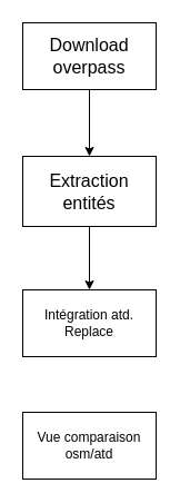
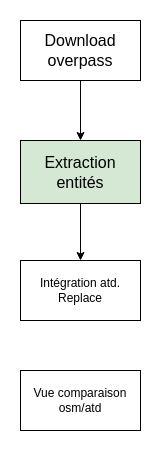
- <mxCell id="5" value="Extraction entités" style="whiteSpace=wrap;html=1;fontSize=16;" vertex="1" parent="1"><mxGeometry x="20" y="140" width="120" height="63" as="geometry" /></mxCell>
+ <mxCell id="5" value="Extraction entités" style="whiteSpace=wrap;html=1;fontSize=16;fillColor=#d5e8d4;" vertex="1" parent="1"><mxGeometry x="20" y="140" width="120" height="63" as="geometry" /></mxCell>
